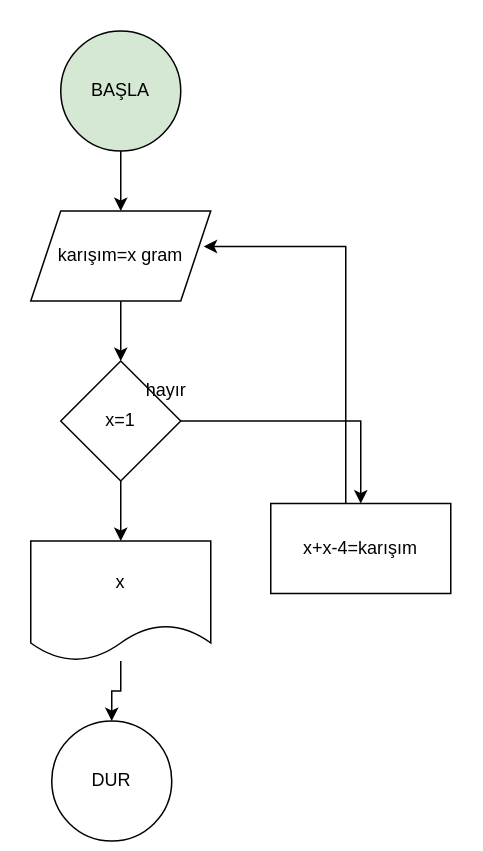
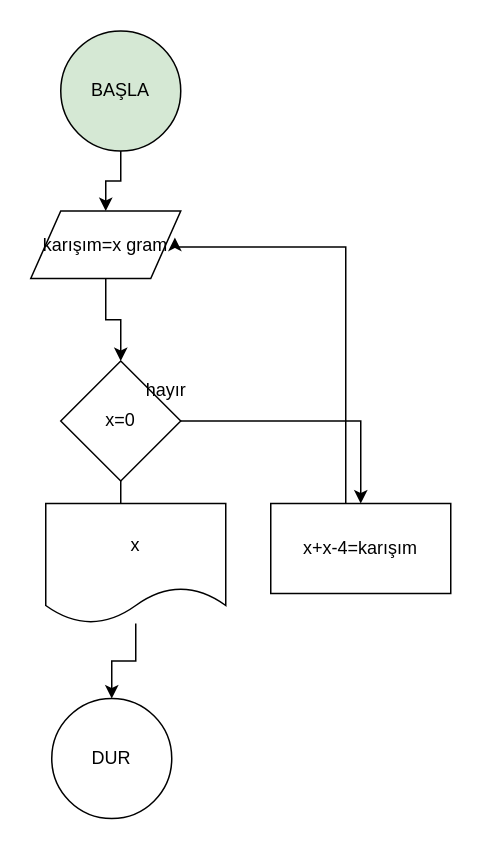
- <mxCell id="6" value="karışım=x gram" style="shape=parallelogram;perimeter=parallelogramPerimeter;whiteSpace=wrap;html=1;fixedSize=1;" vertex="1" parent="1"><mxGeometry x="20" y="140" width="120" height="60" as="geometry" /></mxCell>
+ <mxCell id="6" value="karışım=x gram" style="shape=parallelogram;perimeter=parallelogramPerimeter;whiteSpace=wrap;html=1;fixedSize=1;" vertex="1" parent="1"><mxGeometry x="20" y="140" width="100" height="45" as="geometry" /></mxCell>
- <mxCell id="9" value="x=1" style="rhombus;whiteSpace=wrap;html=1;" vertex="1" parent="1"><mxGeometry x="40" y="240" width="80" height="80" as="geometry" /></mxCell>
+ <mxCell id="9" value="x=0" style="rhombus;whiteSpace=wrap;html=1;" vertex="1" parent="1"><mxGeometry x="40" y="240" width="80" height="80" as="geometry" /></mxCell>
- <mxCell id="11" value="x" style="shape=document;whiteSpace=wrap;html=1;boundedLbl=1;" vertex="1" parent="1"><mxGeometry x="20" y="360" width="120" height="80" as="geometry" /></mxCell>
+ <mxCell id="11" value="x" style="shape=document;whiteSpace=wrap;html=1;boundedLbl=1;" vertex="1" parent="1"><mxGeometry x="30" y="335" width="120" height="80" as="geometry" /></mxCell>
- <mxCell id="4" value="DUR" style="ellipse;whiteSpace=wrap;html=1;aspect=fixed;" vertex="1" parent="1"><mxGeometry x="34" y="480" width="80" height="80" as="geometry" /></mxCell>
+ <mxCell id="4" value="DUR" style="ellipse;whiteSpace=wrap;html=1;aspect=fixed;" vertex="1" parent="1"><mxGeometry x="34" y="465" width="80" height="80" as="geometry" /></mxCell>
